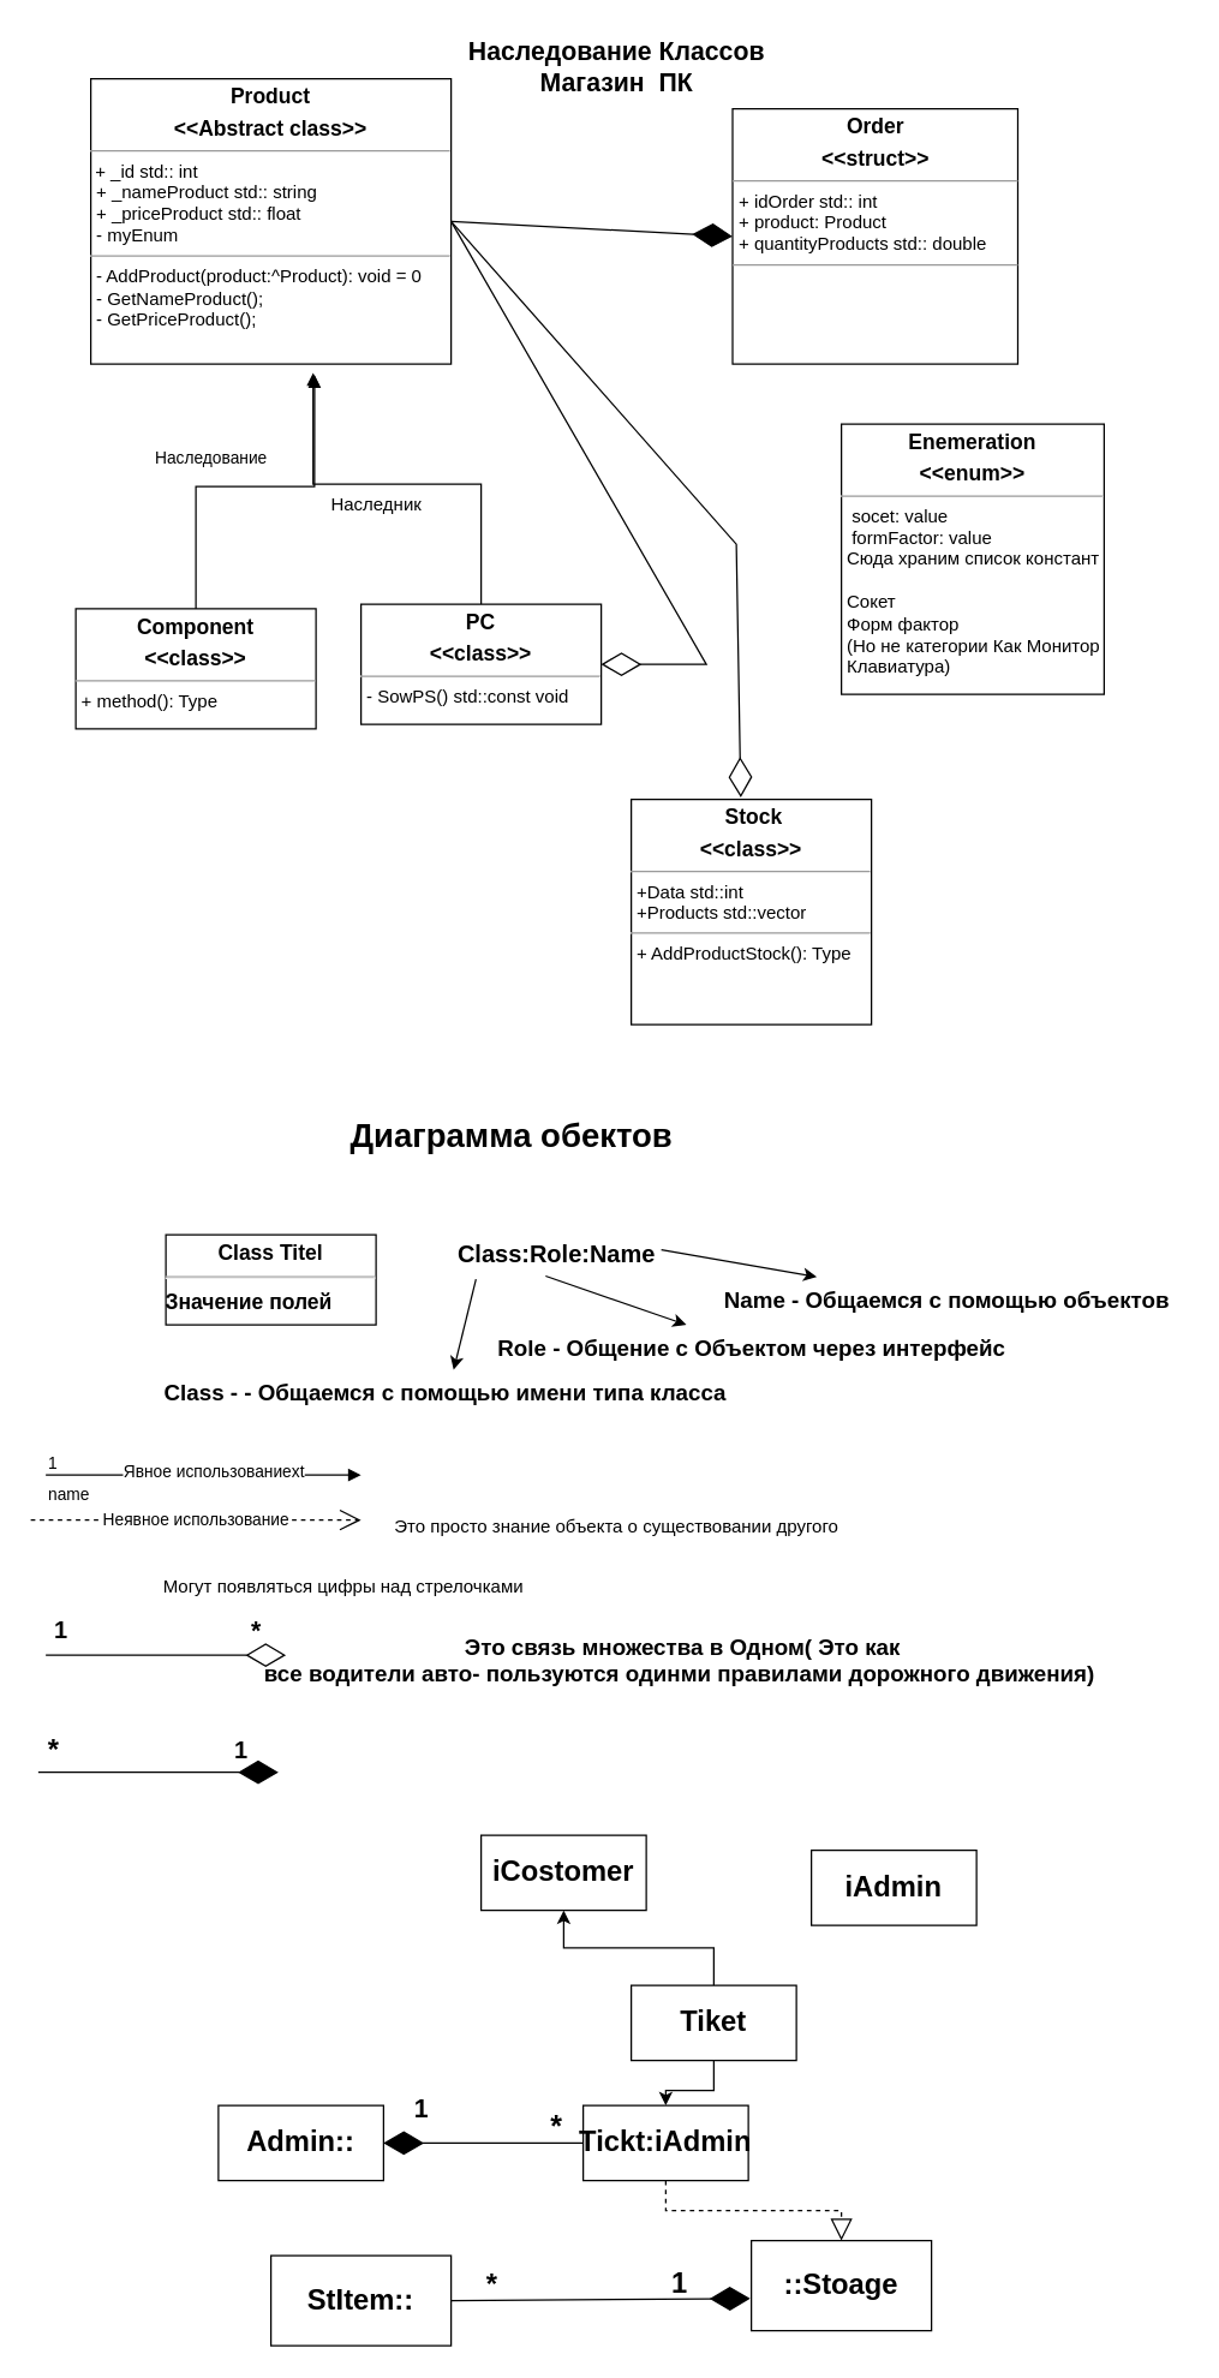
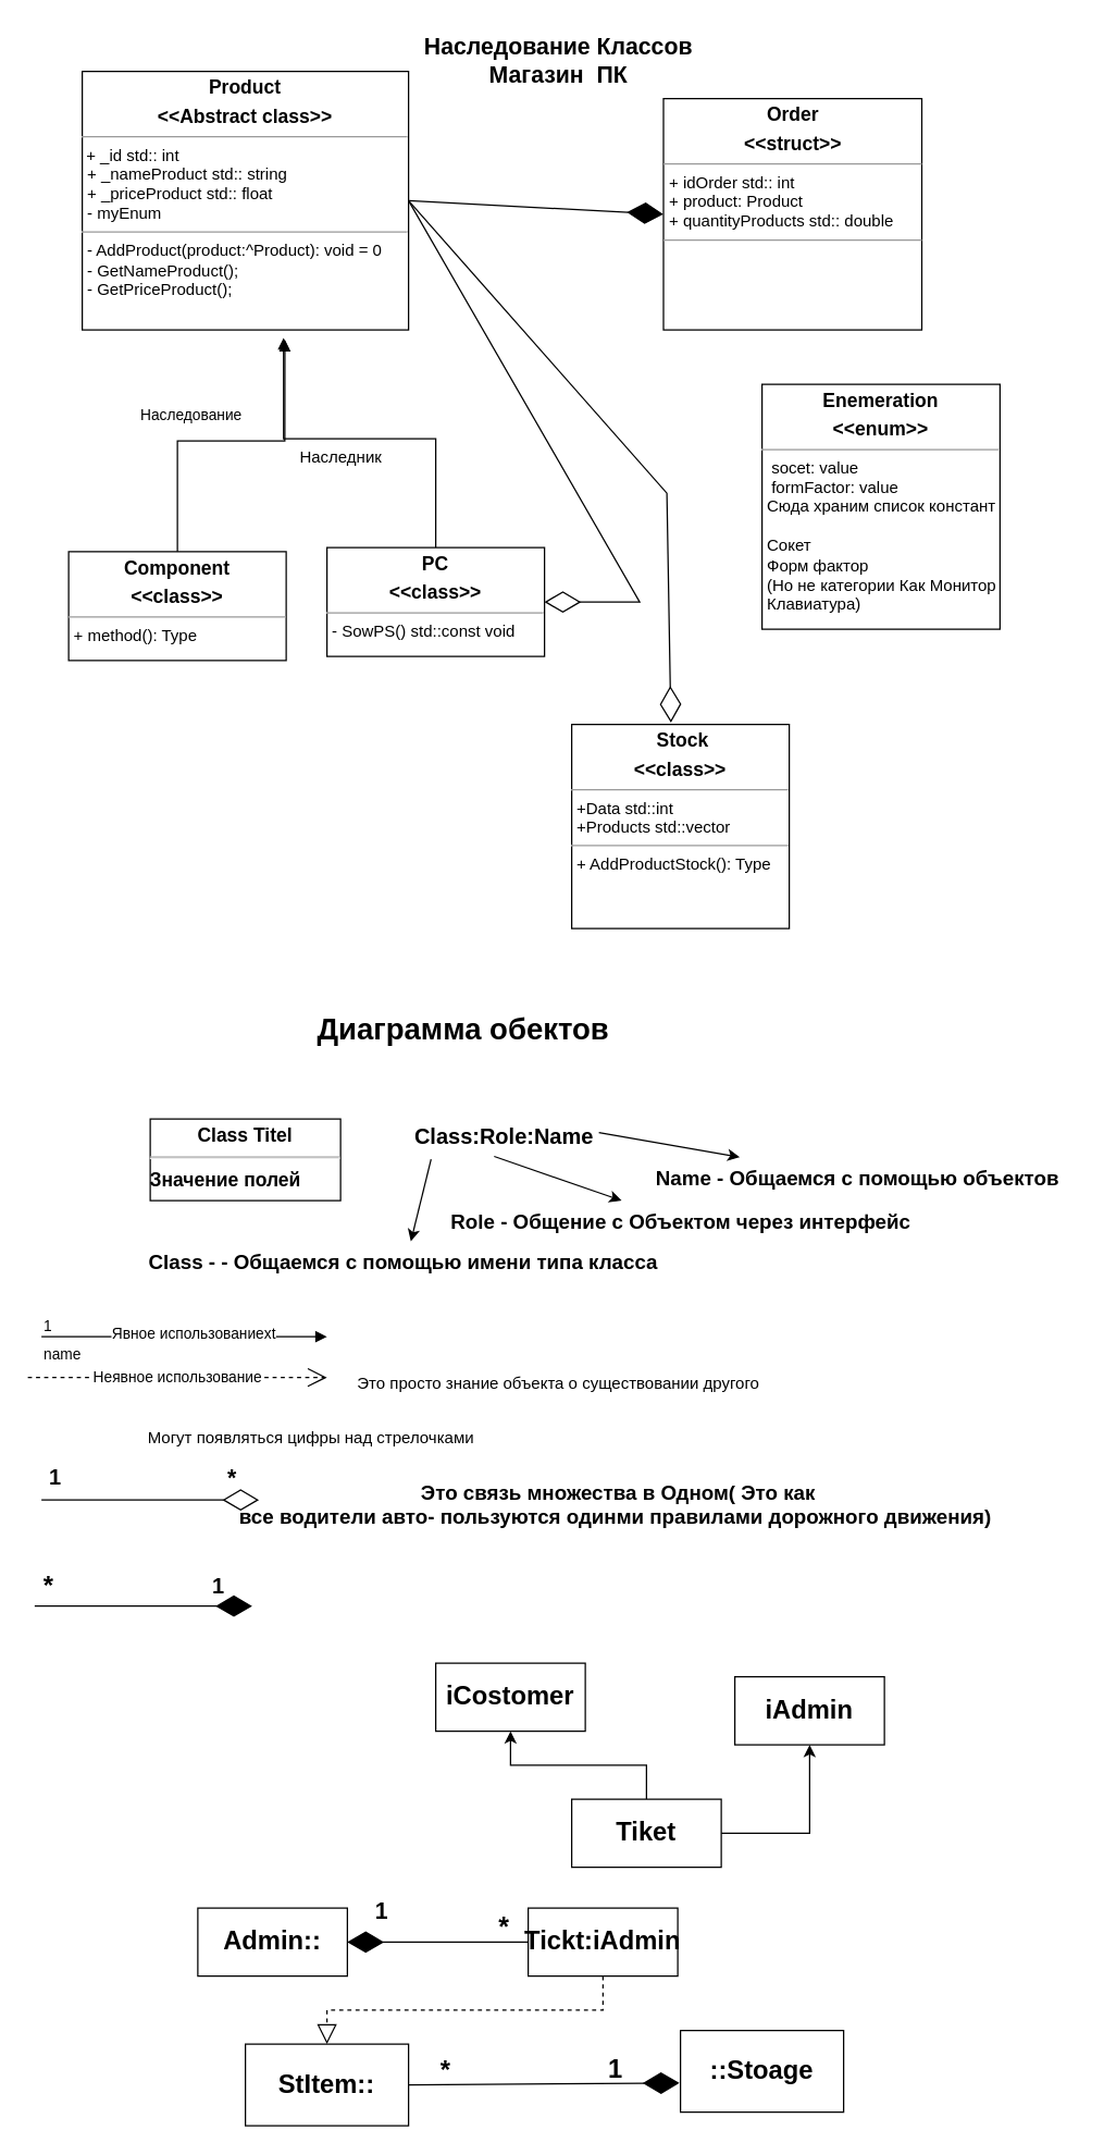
- <mxCell id="45" style="edgeStyle=orthogonalEdgeStyle;rounded=0;orthogonalLoop=1;jettySize=auto;html=1;" edge="1" parent="1" source="46" target="48"><mxGeometry relative="1" as="geometry" /></mxCell>
+ <mxCell id="45" style="edgeStyle=orthogonalEdgeStyle;rounded=0;orthogonalLoop=1;jettySize=auto;html=1;entryX=0.5;entryY=1;entryDx=0;entryDy=0;" edge="1" parent="1" source="46" target="43"><mxGeometry relative="1" as="geometry" /></mxCell>
- <mxCell id="50" value="" style="endArrow=block;dashed=1;endFill=0;endSize=12;html=1;rounded=0;entryX=0.5;entryY=0;entryDx=0;entryDy=0;exitX=0.5;exitY=1;exitDx=0;exitDy=0;edgeStyle=orthogonalEdgeStyle;" edge="1" parent="1" source="48" target="38"><mxGeometry width="160" relative="1" as="geometry"><mxPoint x="300" y="1242" as="sourcePoint" /><mxPoint x="460" y="1242" as="targetPoint" /></mxGeometry></mxCell>
+ <mxCell id="50" value="" style="endArrow=block;dashed=1;endFill=0;endSize=12;html=1;rounded=0;exitX=0.5;exitY=1;exitDx=0;exitDy=0;edgeStyle=orthogonalEdgeStyle;" edge="1" parent="1" source="48" target="37"><mxGeometry width="160" relative="1" as="geometry"><mxPoint x="300" y="1242" as="sourcePoint" /><mxPoint x="460" y="1242" as="targetPoint" /></mxGeometry></mxCell>
